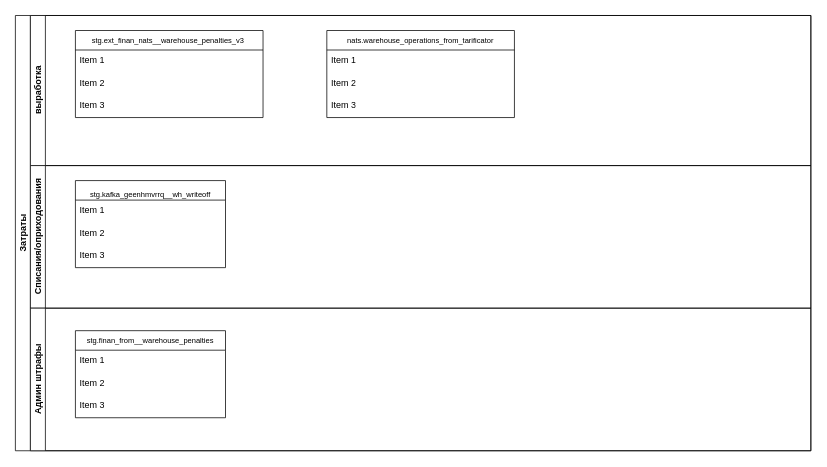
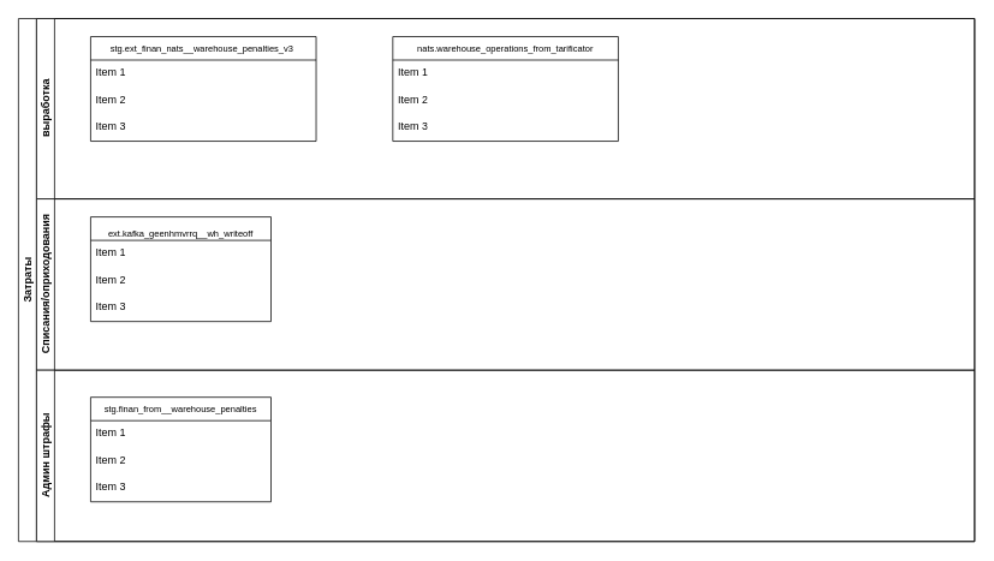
- <mxCell id="13" value="&#10;  stg.kafka_geenhmvrrq__wh_writeoff" style="swimlane;fontStyle=0;childLayout=stackLayout;horizontal=1;startSize=26;horizontalStack=0;resizeParent=1;resizeParentMax=0;resizeLast=0;collapsible=1;marginBottom=0;align=center;fontSize=10;" vertex="1" parent="12"><mxGeometry x="60" y="20" width="200" height="116" as="geometry" /></mxCell>
+ <mxCell id="13" value="&#10;  ext.kafka_geenhmvrrq__wh_writeoff" style="swimlane;fontStyle=0;childLayout=stackLayout;horizontal=1;startSize=26;horizontalStack=0;resizeParent=1;resizeParentMax=0;resizeLast=0;collapsible=1;marginBottom=0;align=center;fontSize=10;" vertex="1" parent="12"><mxGeometry x="60" y="20" width="200" height="116" as="geometry" /></mxCell>
